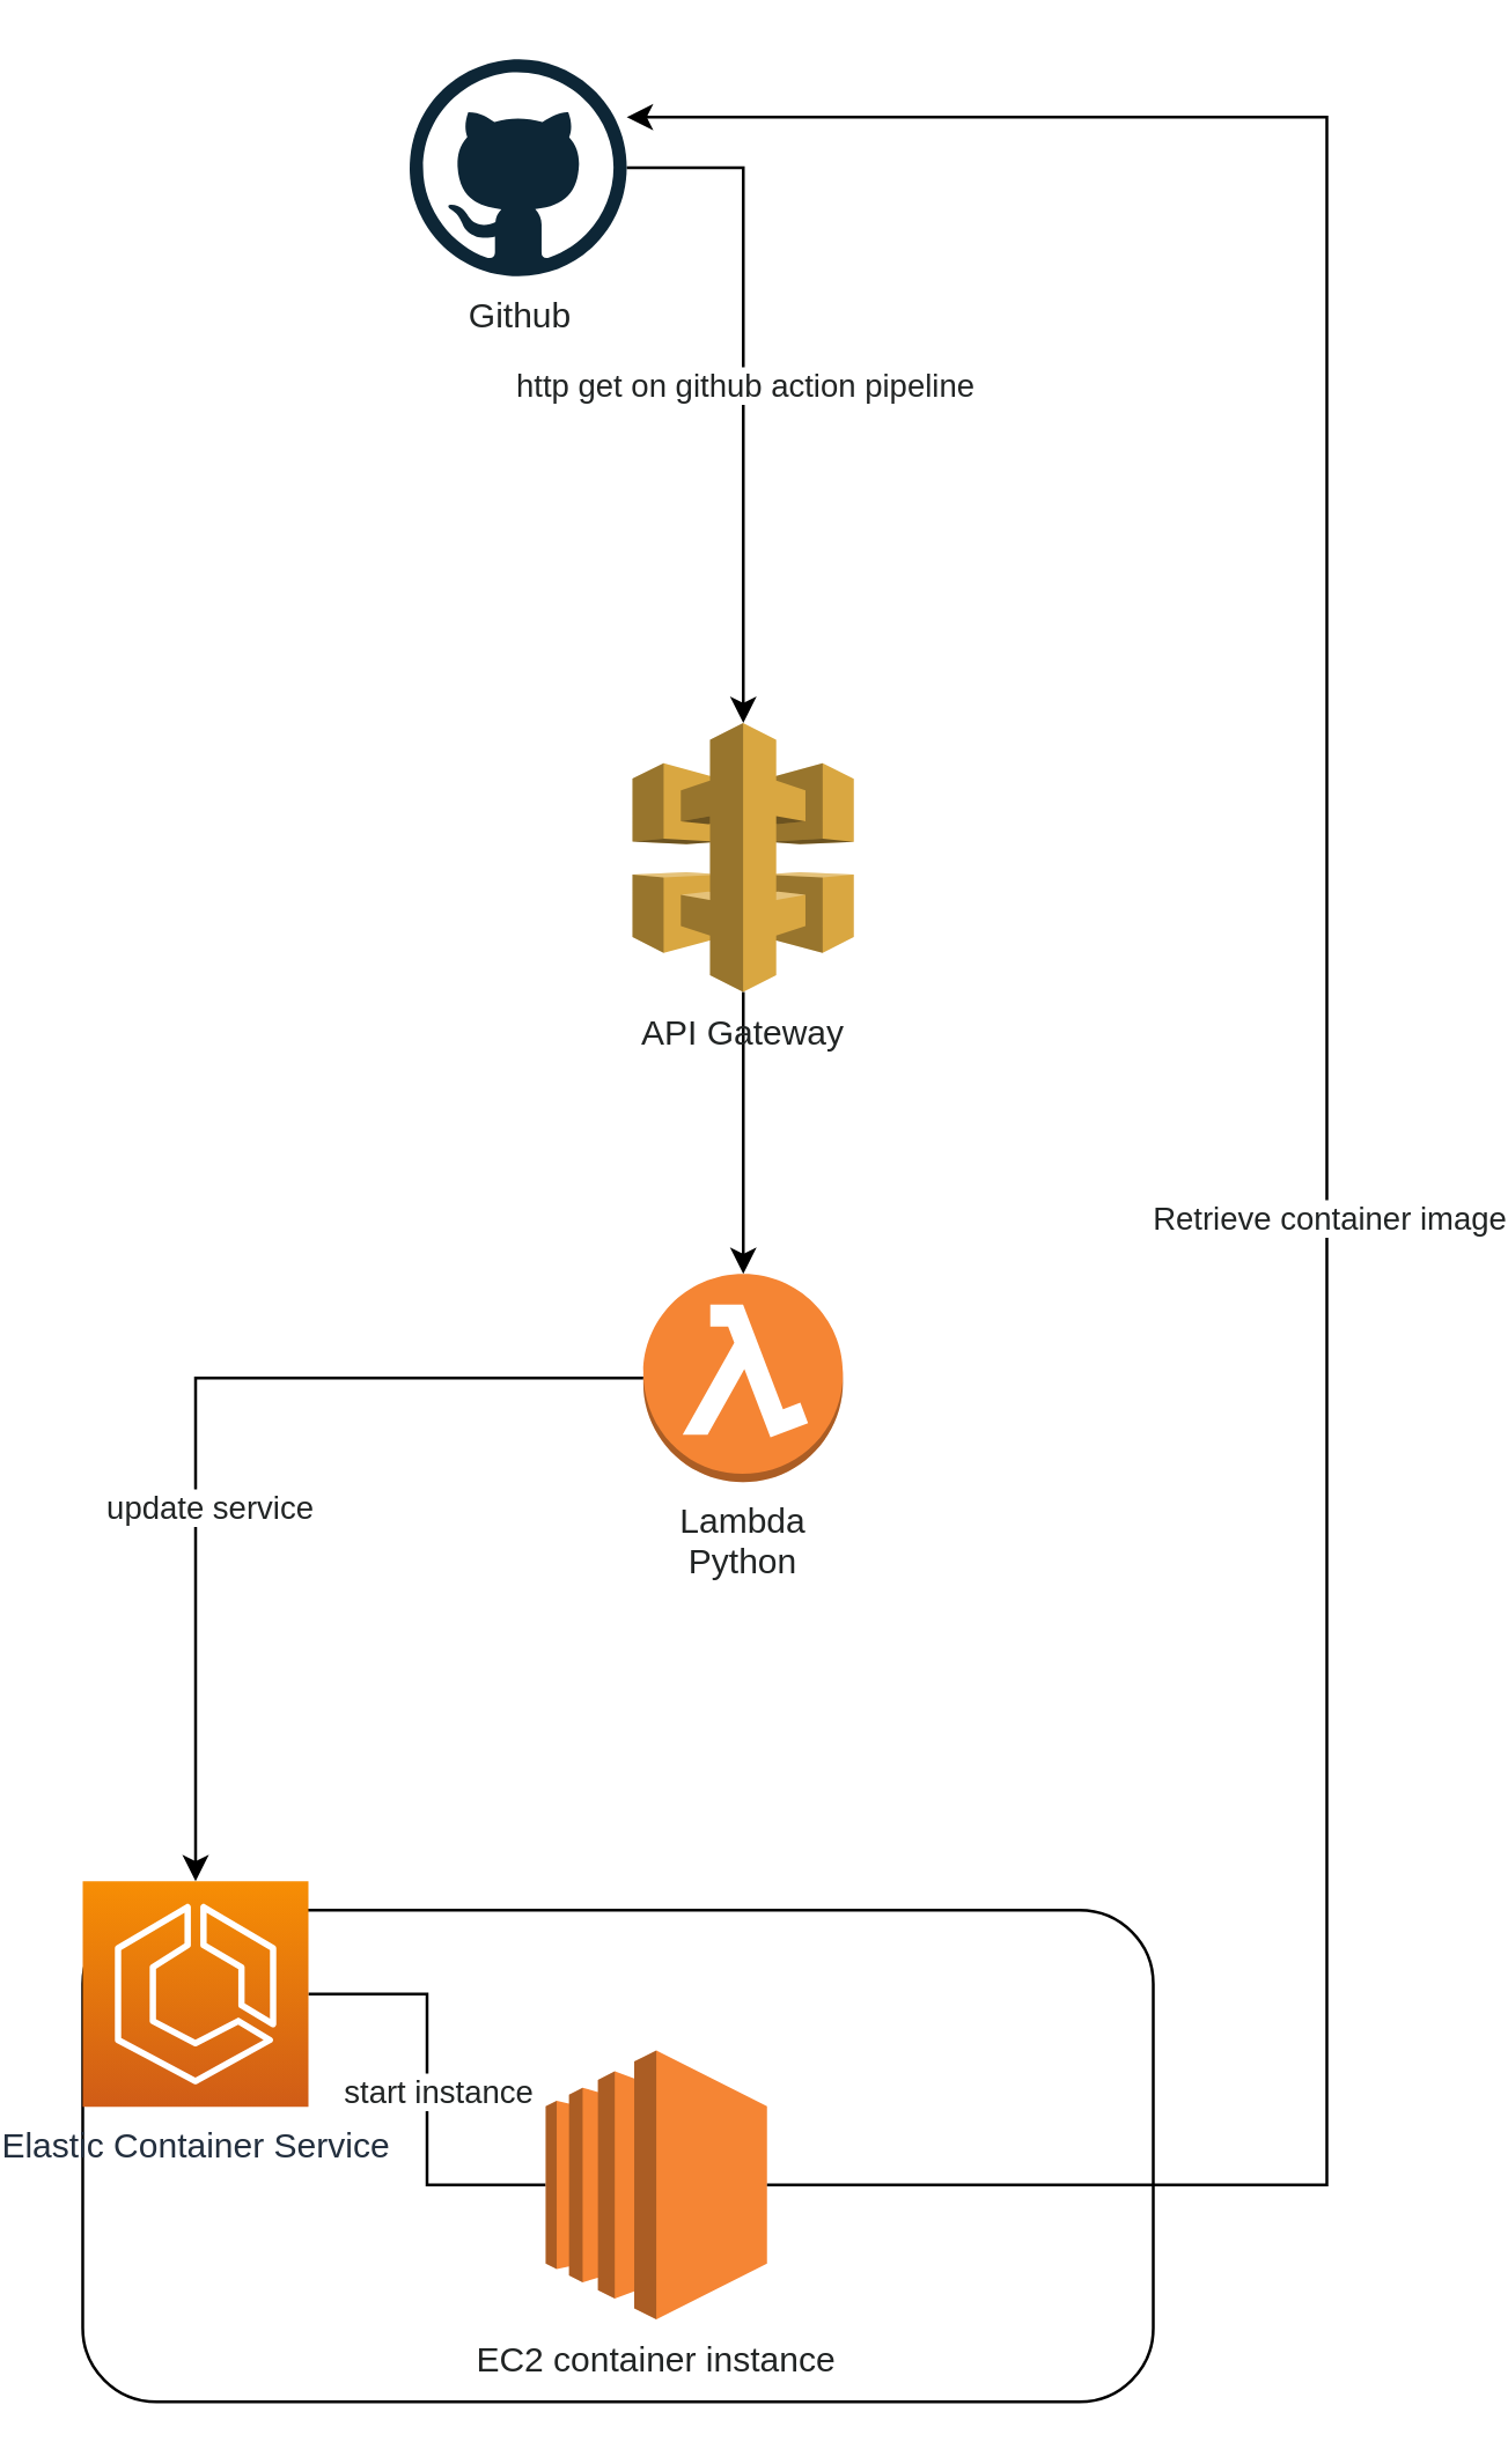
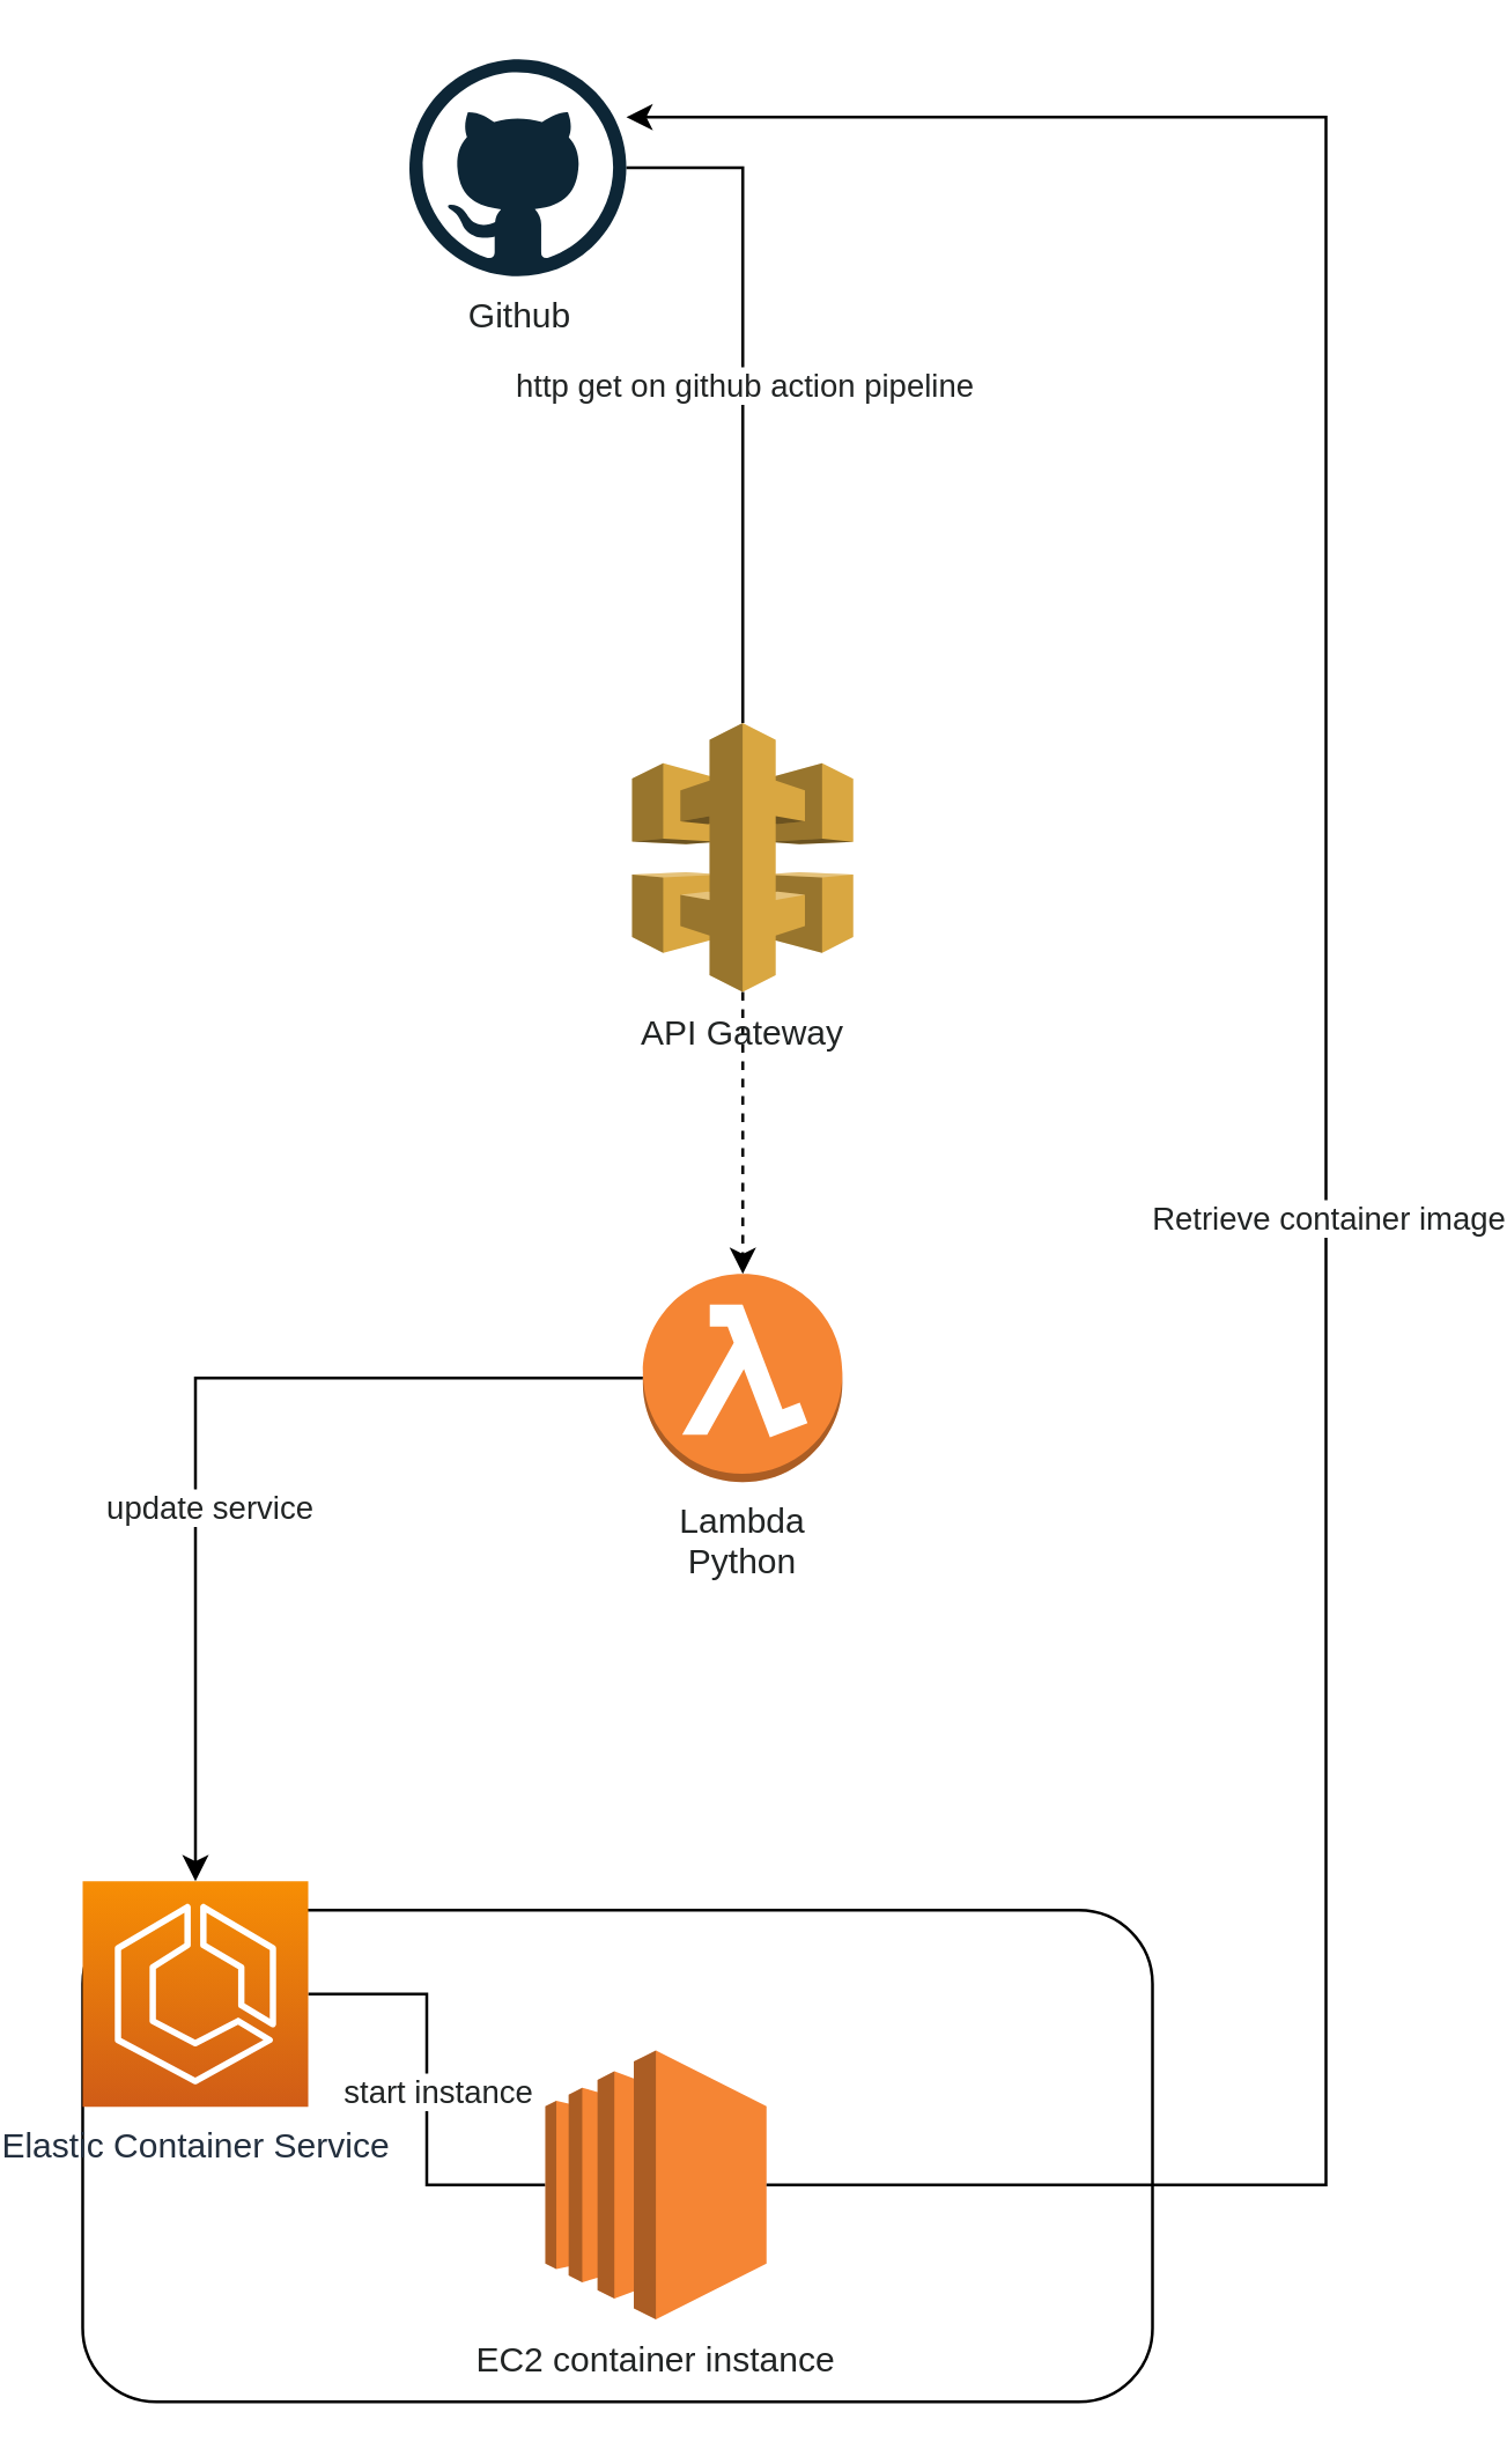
- <mxCell id="2" style="edgeStyle=orthogonalEdgeStyle;rounded=0;orthogonalLoop=1;jettySize=auto;html=1;fontColor=#212424;" parent="1" source="4" target="13" edge="1"><mxGeometry relative="1" as="geometry" /></mxCell>
+ <mxCell id="2" style="edgeStyle=orthogonalEdgeStyle;rounded=0;orthogonalLoop=1;jettySize=auto;html=1;fontColor=#212424;endArrow=none;" parent="1" source="4" target="13" edge="1"><mxGeometry relative="1" as="geometry" /></mxCell>
- <mxCell id="12" style="edgeStyle=orthogonalEdgeStyle;rounded=0;orthogonalLoop=1;jettySize=auto;html=1;fontColor=#212424;" parent="1" source="13" target="14" edge="1"><mxGeometry relative="1" as="geometry" /></mxCell>
+ <mxCell id="12" style="edgeStyle=orthogonalEdgeStyle;rounded=0;orthogonalLoop=1;jettySize=auto;html=1;fontColor=#212424;dashed=1;" parent="1" source="13" target="14" edge="1"><mxGeometry relative="1" as="geometry" /></mxCell>
